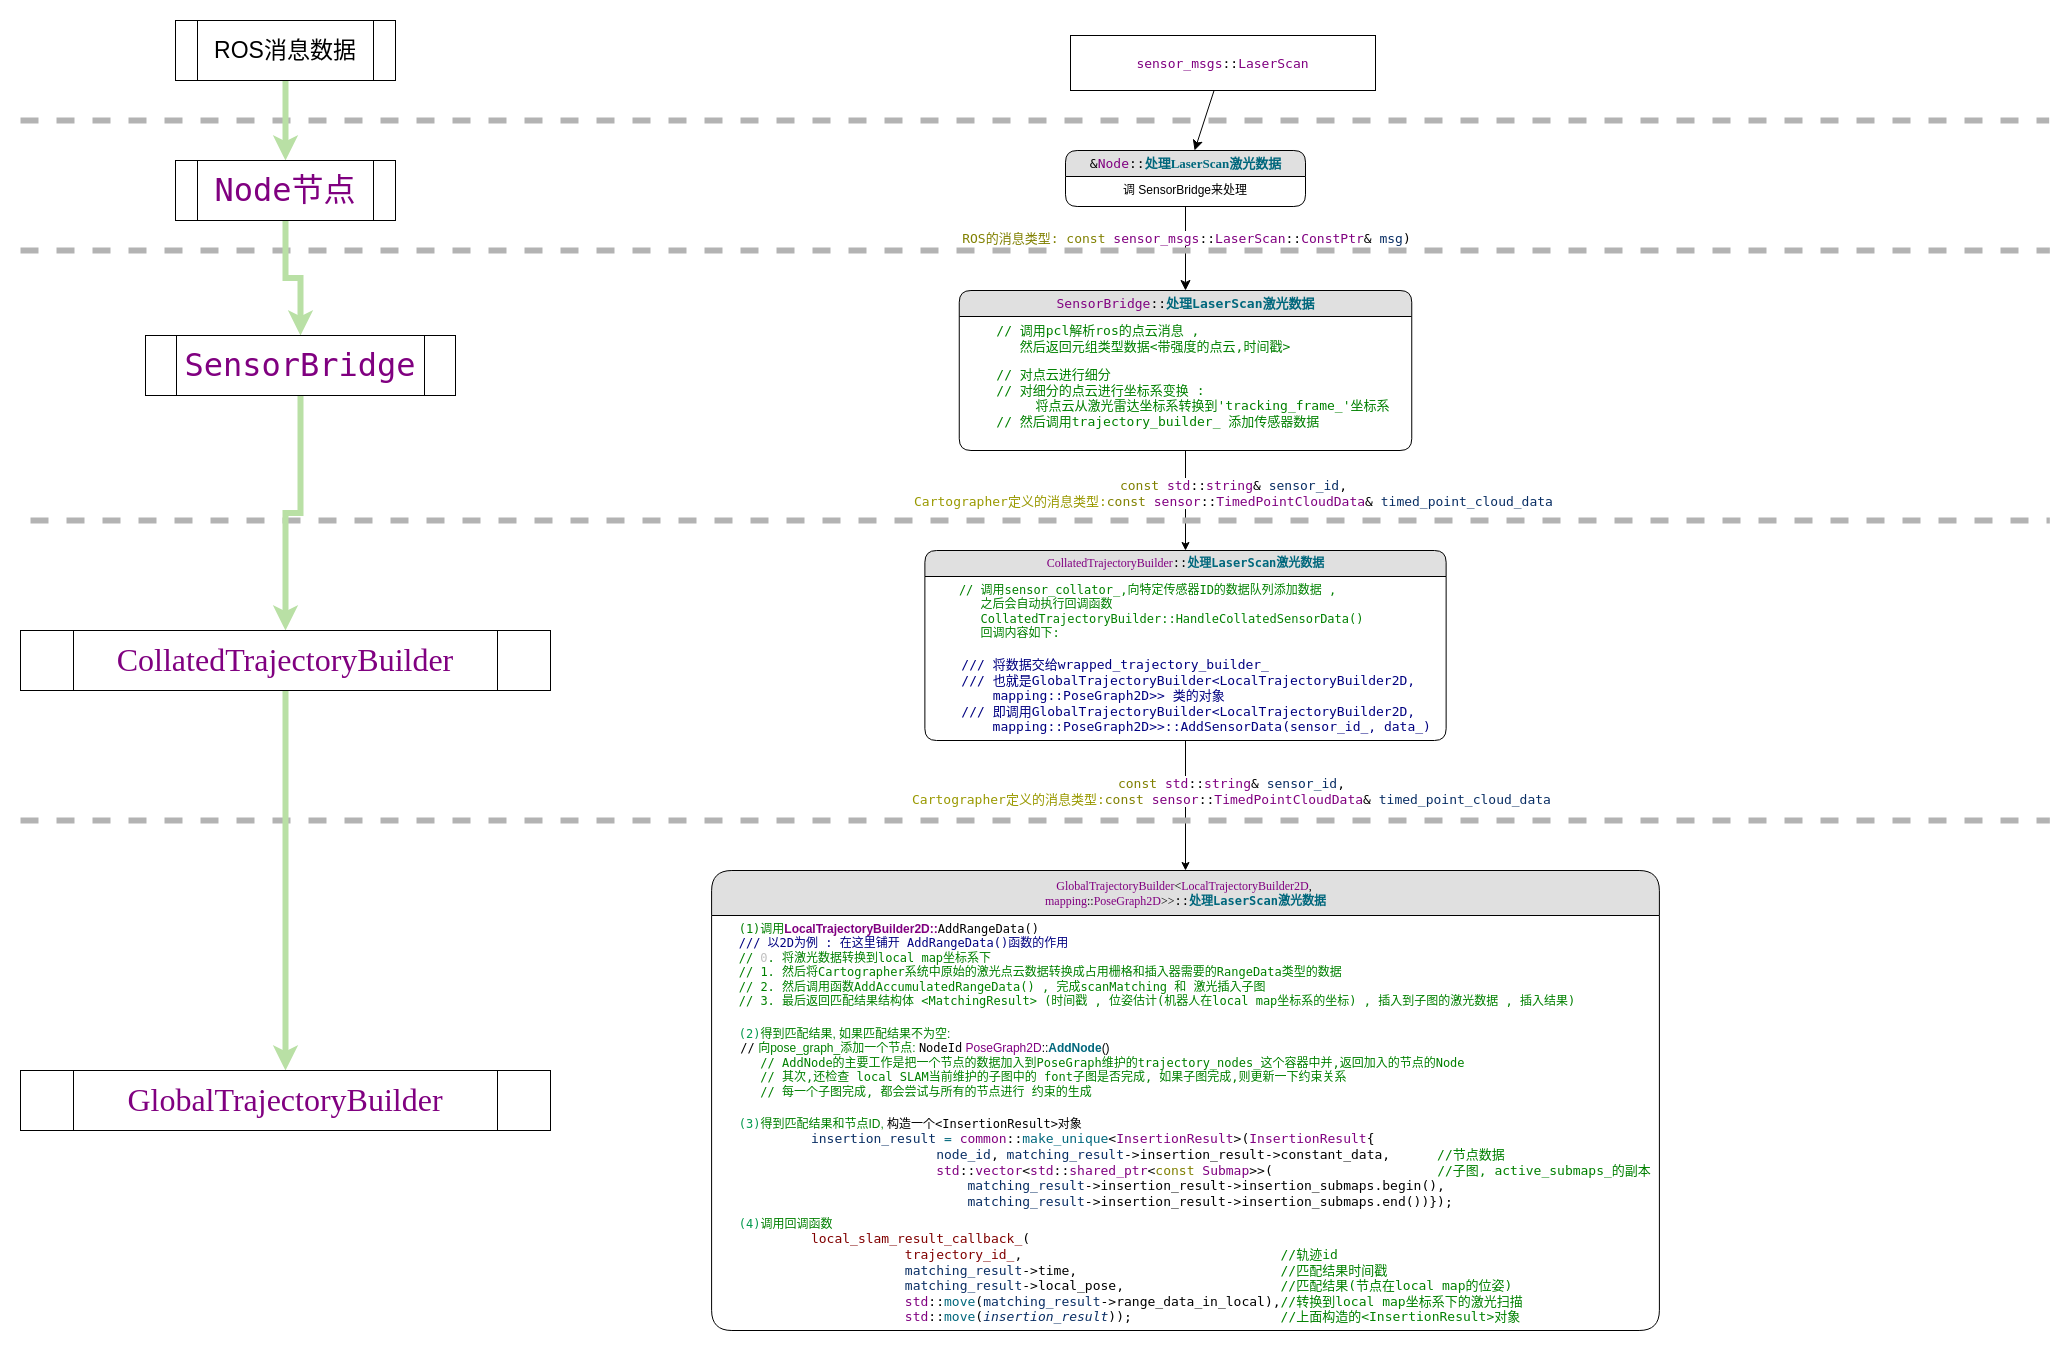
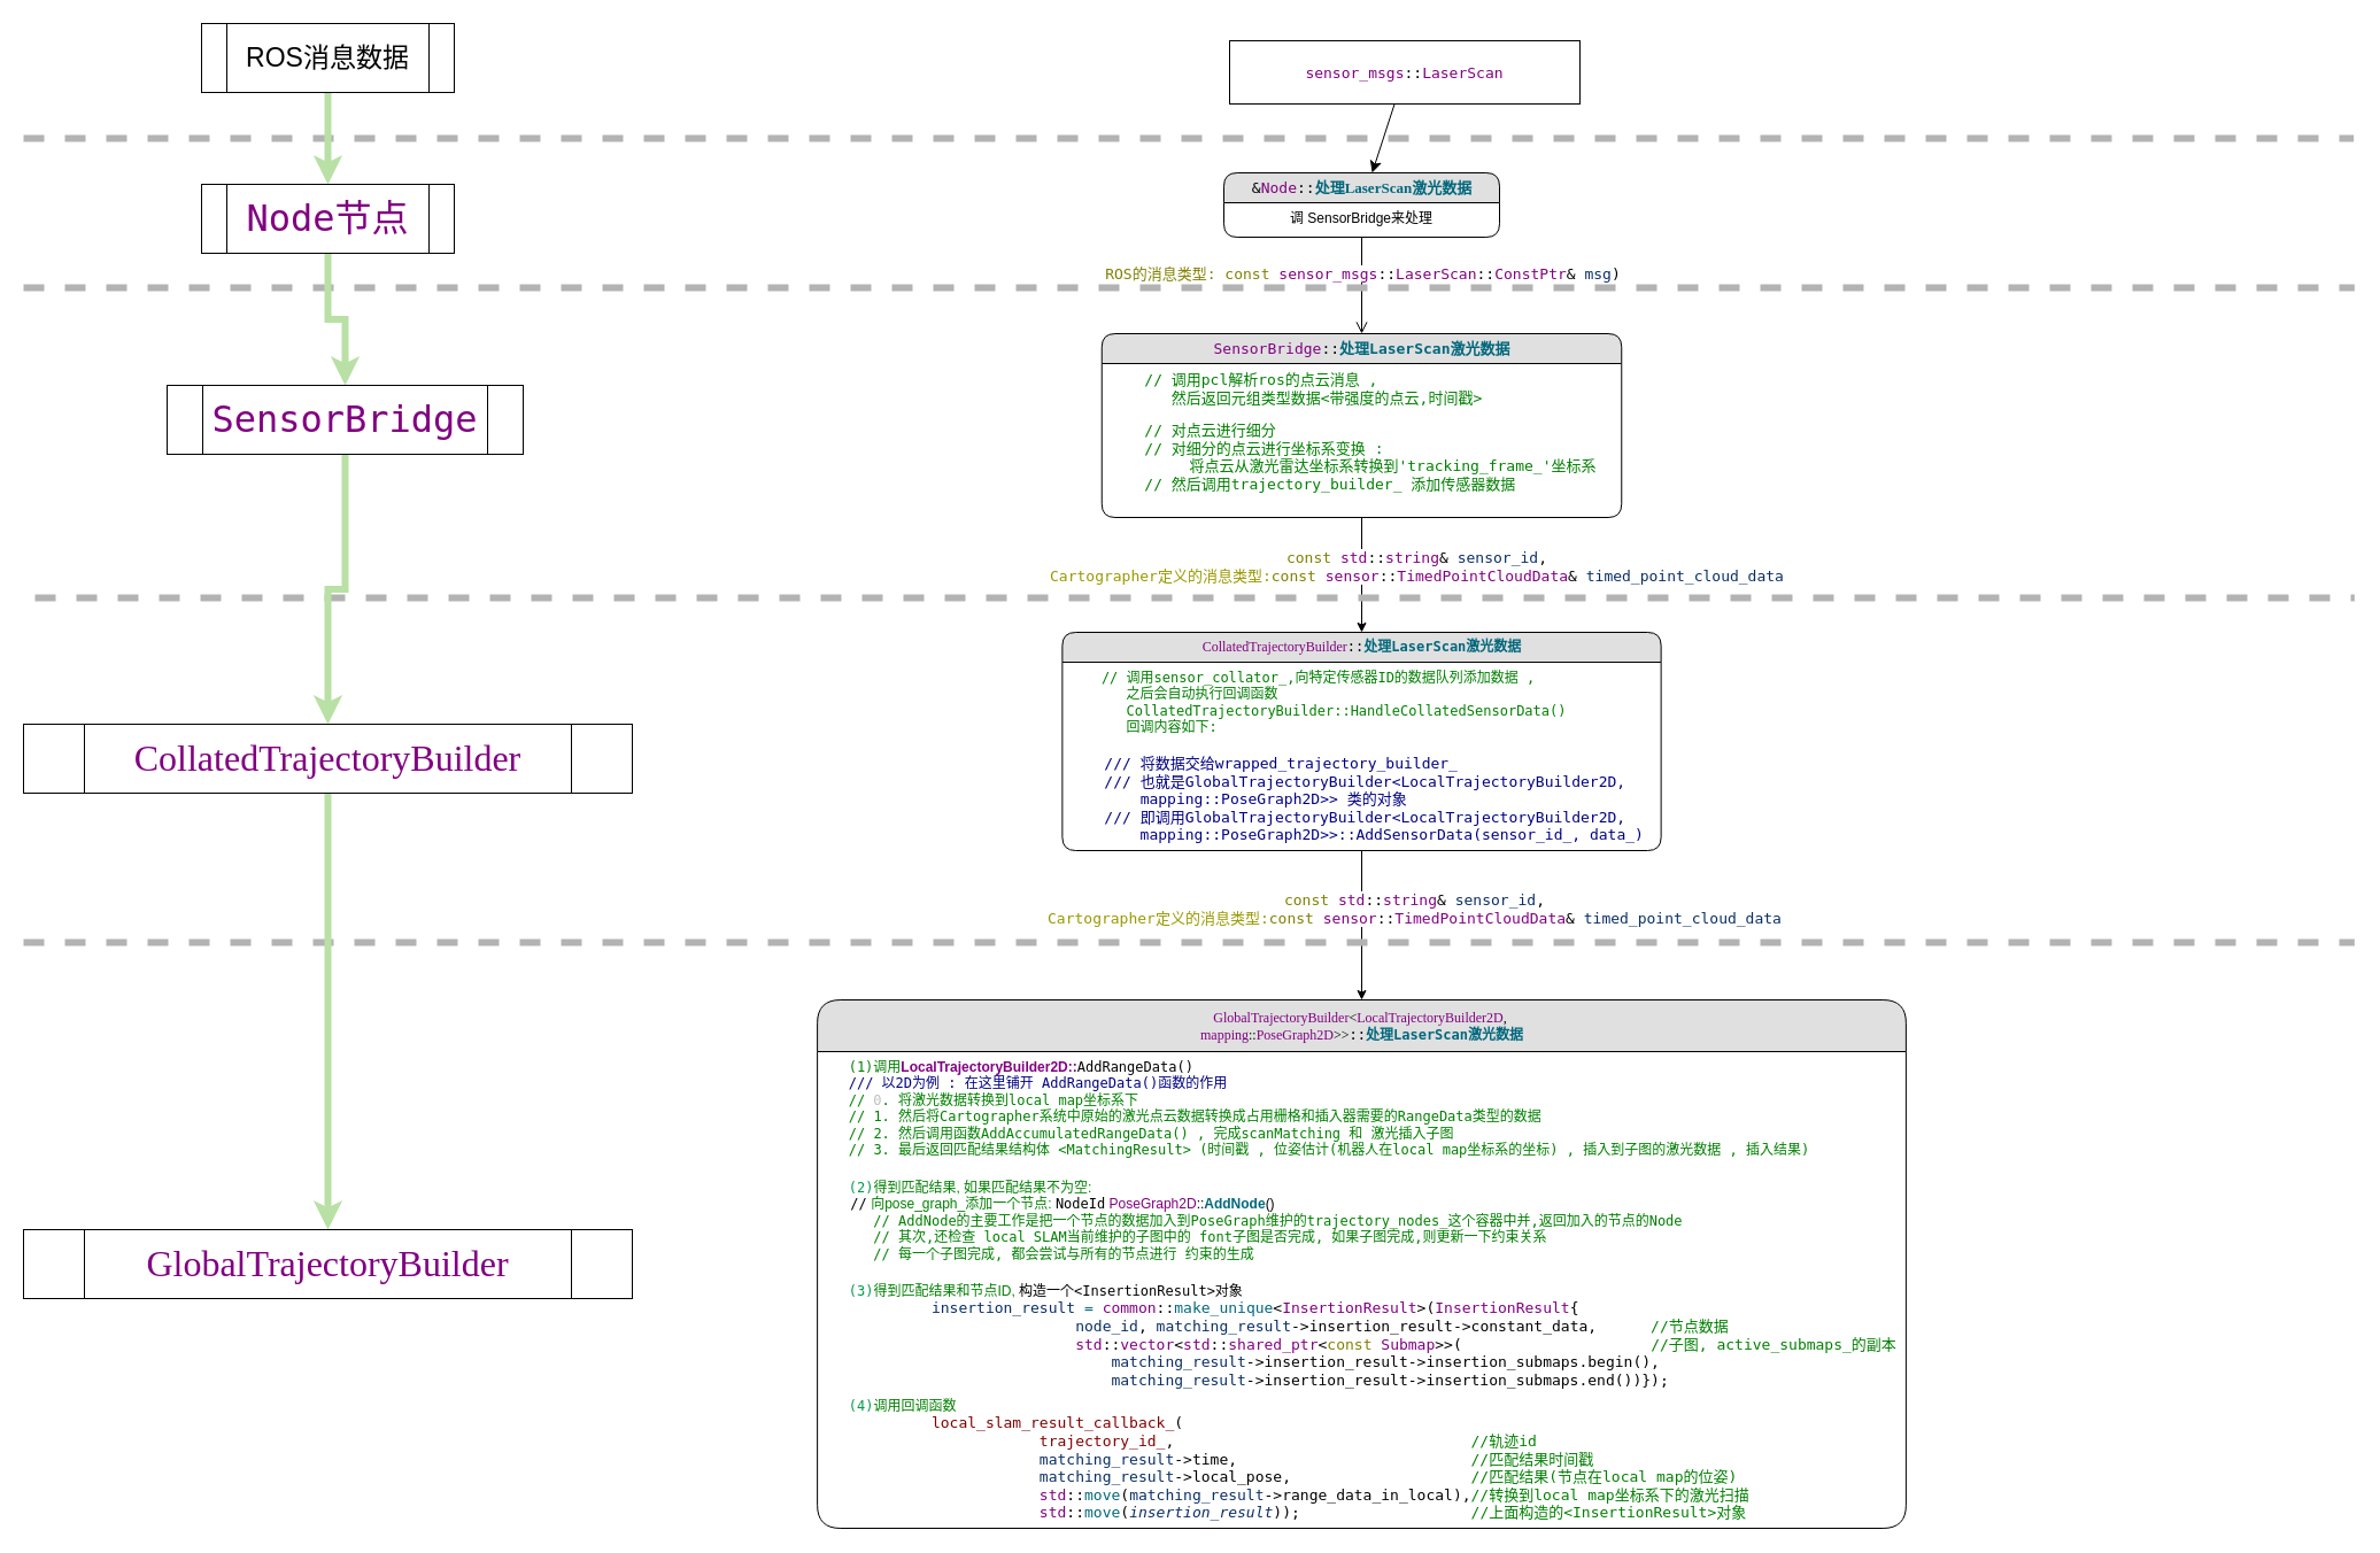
- <mxCell id="4" style="edgeStyle=none;html=1;labelBackgroundColor=none;startFill=0;startSize=8;endFill=1;endSize=8;fontFamily=Verdana;fontSize=12;entryX=0.5;entryY=0;entryDx=0;entryDy=0;" parent="1" source="6" target="10" edge="1"><mxGeometry relative="1" as="geometry"><mxPoint x="1840" y="62.545" as="targetPoint" /></mxGeometry></mxCell>
+ <mxCell id="4" style="edgeStyle=none;html=1;labelBackgroundColor=none;startFill=0;startSize=8;endFill=1;endSize=8;fontFamily=Verdana;fontSize=12;entryX=0.5;entryY=0;entryDx=0;entryDy=0;endArrow=open;" parent="1" source="6" target="10" edge="1"><mxGeometry relative="1" as="geometry"><mxPoint x="1840" y="62.545" as="targetPoint" /></mxGeometry></mxCell>
